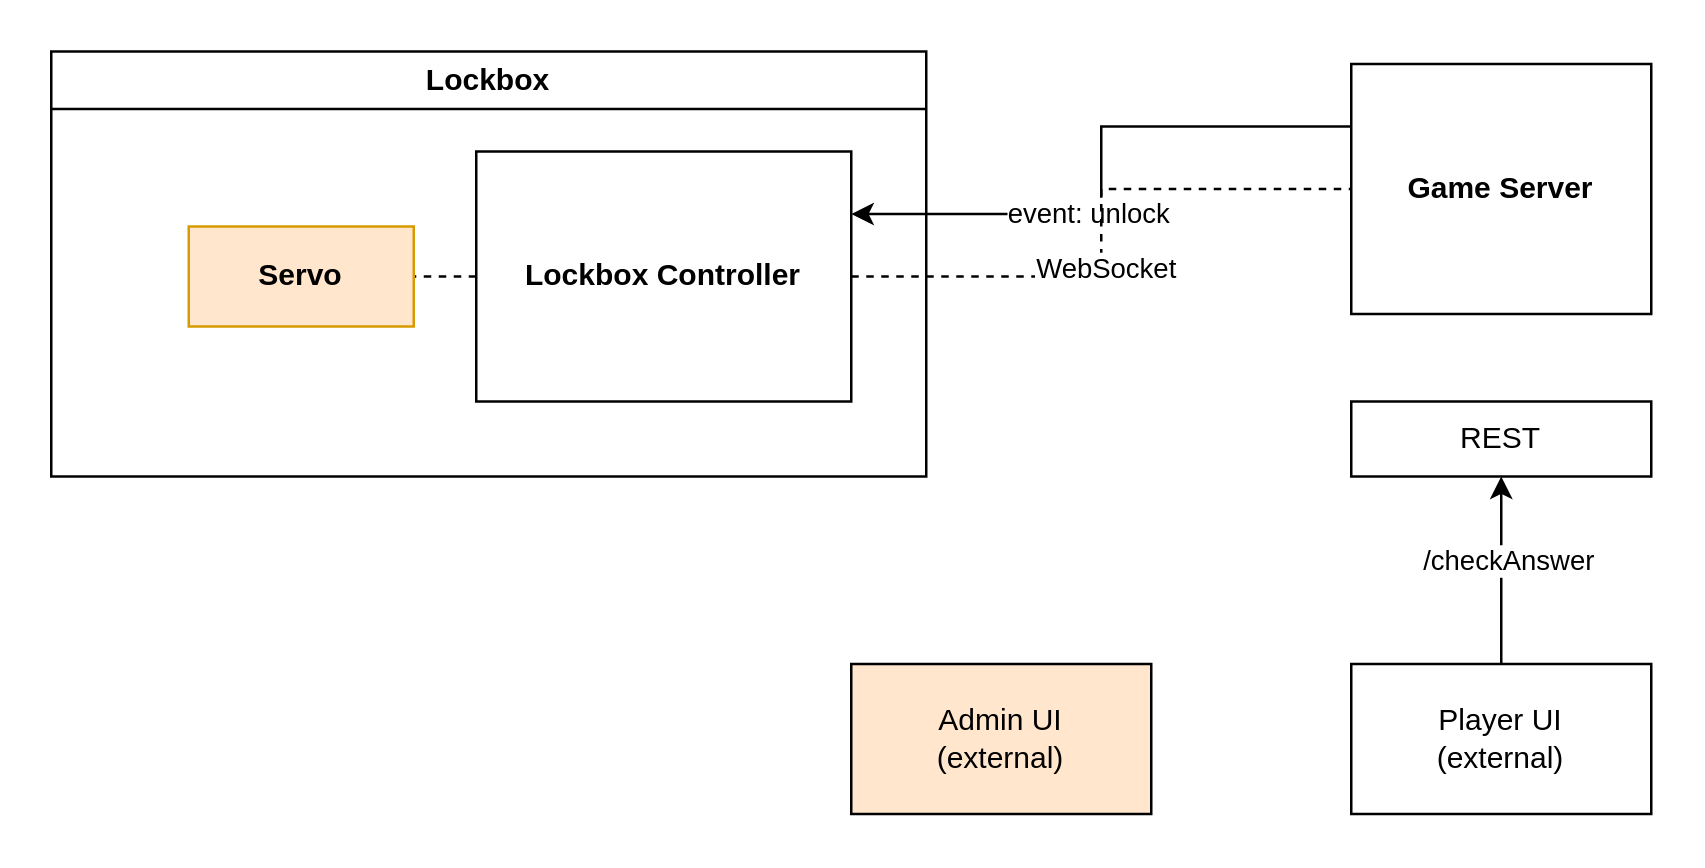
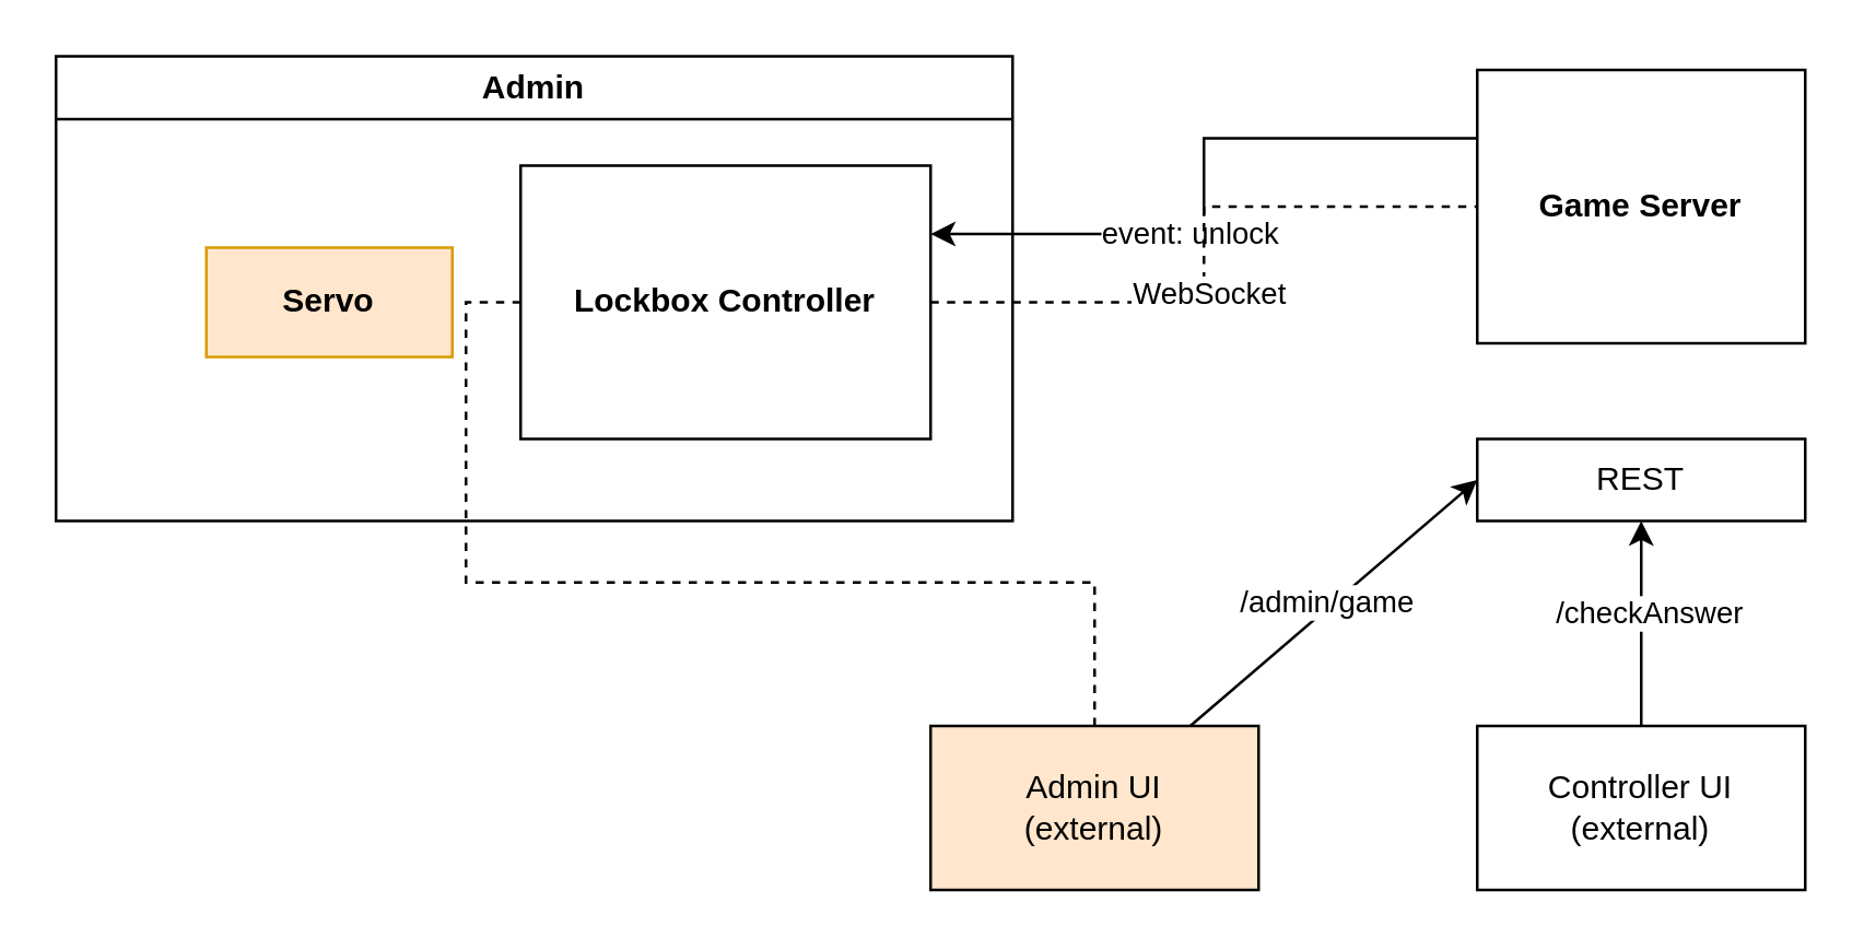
- <mxCell id="2" value="Lockbox" style="swimlane;whiteSpace=wrap;html=1;" vertex="1" parent="1"><mxGeometry x="20" y="20" width="350" height="170" as="geometry" /></mxCell>
+ <mxCell id="2" value="Admin" style="swimlane;whiteSpace=wrap;html=1;" vertex="1" parent="1"><mxGeometry x="20" y="20" width="350" height="170" as="geometry" /></mxCell>
- <mxCell id="3" style="edgeStyle=orthogonalEdgeStyle;rounded=0;orthogonalLoop=1;jettySize=auto;html=1;exitX=0;exitY=0.5;exitDx=0;exitDy=0;entryX=1;entryY=0.5;entryDx=0;entryDy=0;endArrow=none;endFill=0;dashed=1;" edge="1" parent="2" source="4" target="5"><mxGeometry relative="1" as="geometry" /></mxCell>
+ <mxCell id="3" style="edgeStyle=orthogonalEdgeStyle;rounded=0;orthogonalLoop=1;jettySize=auto;html=1;exitX=0;exitY=0.5;exitDx=0;exitDy=0;endArrow=none;endFill=0;dashed=1;" edge="1" parent="2" source="4" target="14"><mxGeometry relative="1" as="geometry" /></mxCell>
+ <mxCell id="12" style="rounded=0;orthogonalLoop=1;jettySize=auto;html=1;entryX=0;entryY=0.5;entryDx=0;entryDy=0;" edge="1" parent="1" source="14" target="11"><mxGeometry relative="1" as="geometry" /></mxCell>
+ <mxCell id="13" value="/admin/game" style="edgeLabel;html=1;align=center;verticalAlign=middle;resizable=0;points=[];" vertex="1" connectable="0" parent="12"><mxGeometry x="-0.025" y="2" relative="1" as="geometry"><mxPoint as="offset" /></mxGeometry></mxCell>
- <mxCell id="17" value="Player UI&lt;div&gt;(external)&lt;/div&gt;" style="rounded=0;whiteSpace=wrap;html=1;" vertex="1" parent="1"><mxGeometry x="540" y="265" width="120" height="60" as="geometry" /></mxCell>
+ <mxCell id="17" value="Controller UI&lt;div&gt;(external)&lt;/div&gt;" style="rounded=0;whiteSpace=wrap;html=1;" vertex="1" parent="1"><mxGeometry x="540" y="265" width="120" height="60" as="geometry" /></mxCell>
